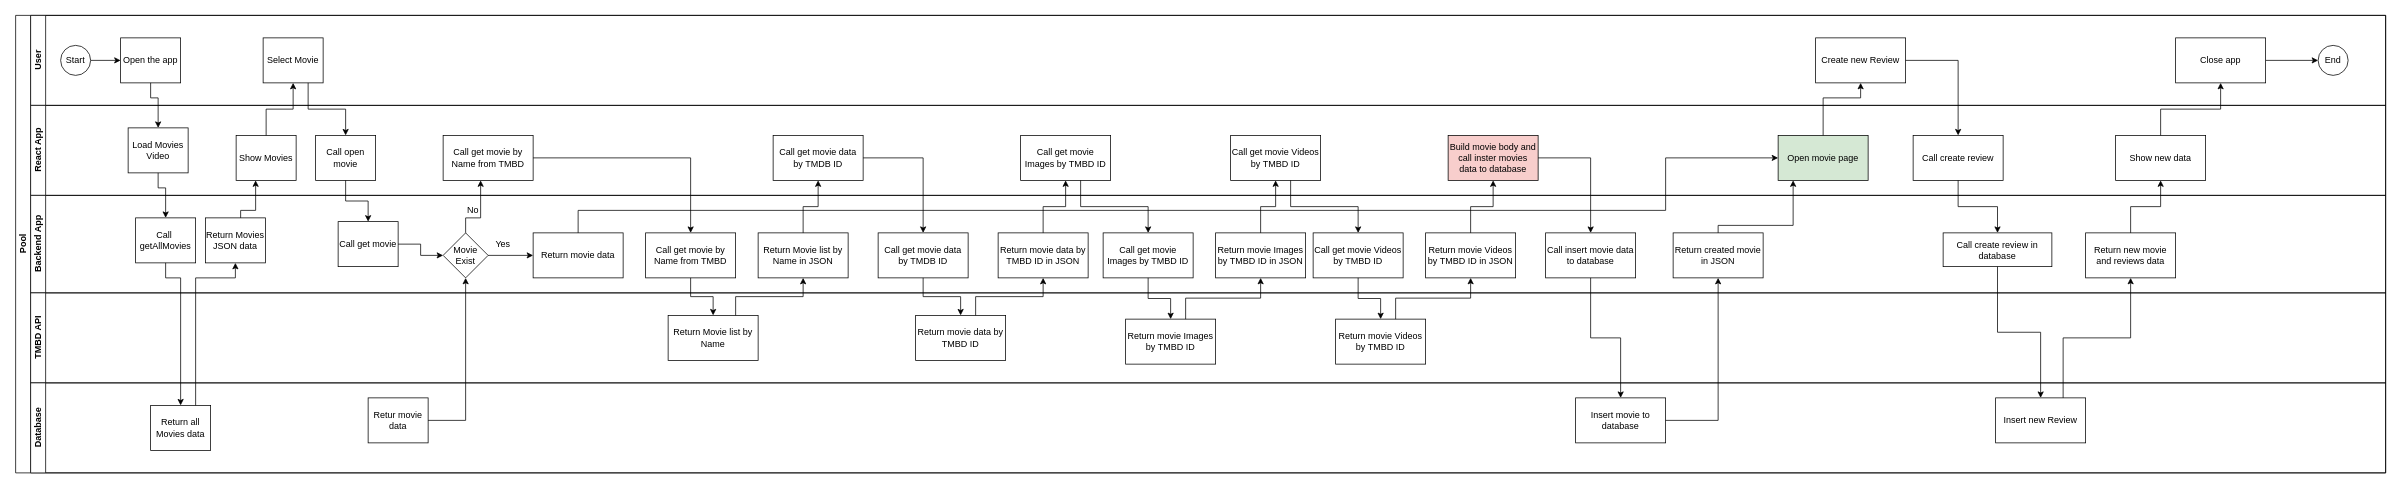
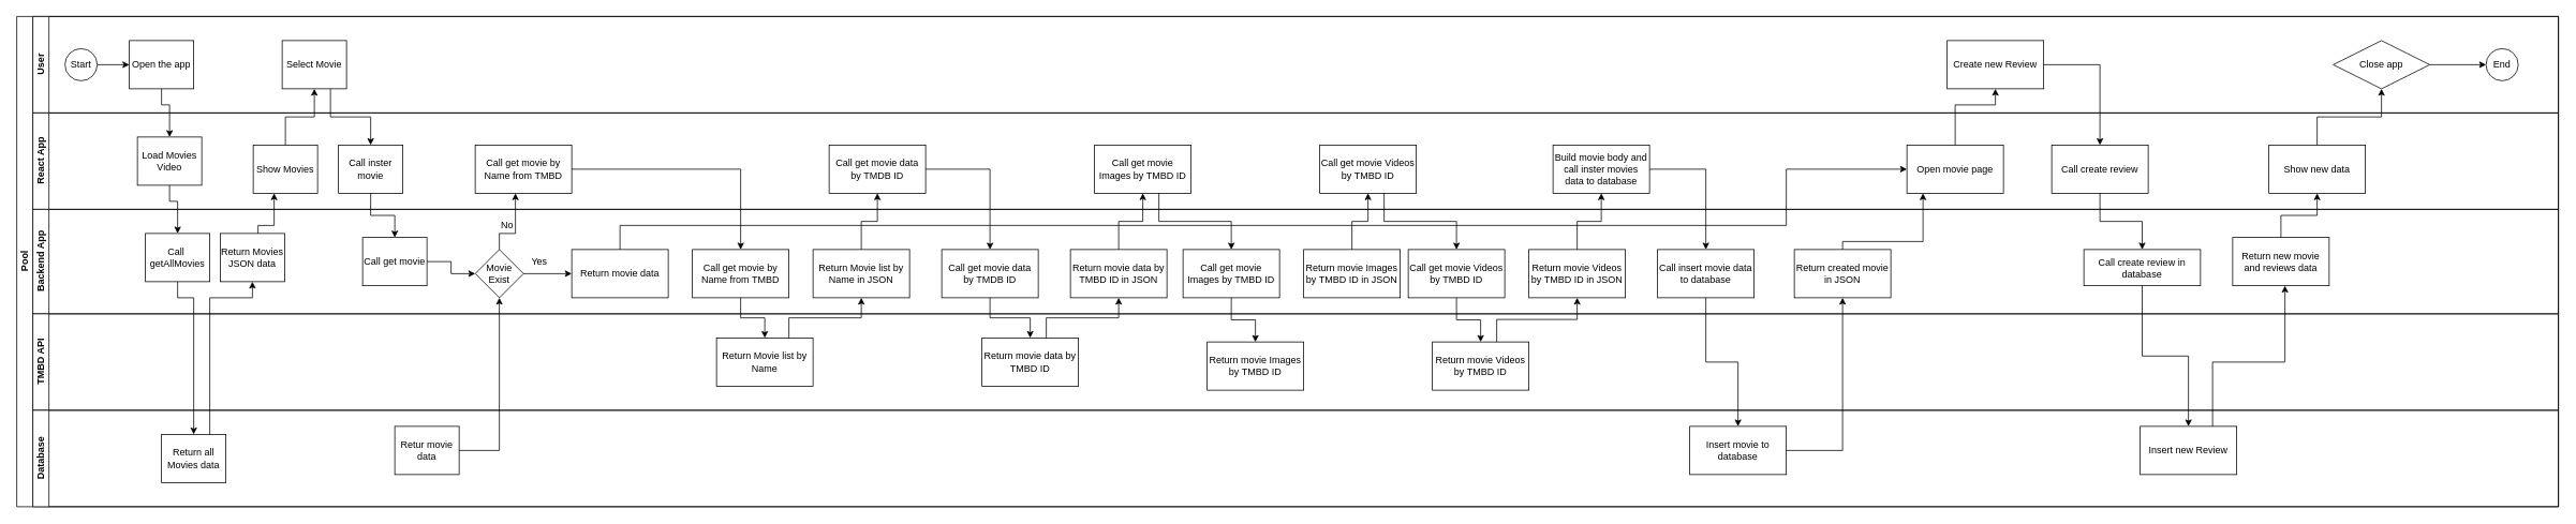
- <mxCell id="11" value="Close app" style="whiteSpace=wrap;html=1;fontColor=#000000;" vertex="1" parent="3"><mxGeometry x="2860" y="30" width="120" height="60" as="geometry" /></mxCell>
+ <mxCell id="11" value="Close app" style="rhombus;whiteSpace=wrap;html=1;fontColor=#000000;" vertex="1" parent="3"><mxGeometry x="2860" y="30" width="120" height="60" as="geometry" /></mxCell>
- <mxCell id="15" value="Call open movie" style="rounded=0;whiteSpace=wrap;html=1;fontFamily=Helvetica;fontSize=12;fontColor=#000000;align=center;" vertex="1" parent="12"><mxGeometry x="380" y="40" width="80" height="60" as="geometry" /></mxCell>
+ <mxCell id="15" value="Call inster movie" style="rounded=0;whiteSpace=wrap;html=1;fontFamily=Helvetica;fontSize=12;fontColor=#000000;align=center;" vertex="1" parent="12"><mxGeometry x="380" y="40" width="80" height="60" as="geometry" /></mxCell>
- <mxCell id="21" value="Build movie body and call inster movies data to database" style="whiteSpace=wrap;html=1;fontColor=#000000;fillColor=#f8cecc;" vertex="1" parent="12"><mxGeometry x="1890" y="40" width="120" height="60" as="geometry" /></mxCell>
+ <mxCell id="21" value="Build movie body and call inster movies data to database" style="whiteSpace=wrap;html=1;fontColor=#000000;" vertex="1" parent="12"><mxGeometry x="1890" y="40" width="120" height="60" as="geometry" /></mxCell>
- <mxCell id="16" value="Open movie page" style="whiteSpace=wrap;html=1;fontColor=#000000;fillColor=#d5e8d4;" vertex="1" parent="12"><mxGeometry x="2330" y="40" width="120" height="60" as="geometry" /></mxCell>
+ <mxCell id="16" value="Open movie page" style="whiteSpace=wrap;html=1;fontColor=#000000;" vertex="1" parent="12"><mxGeometry x="2330" y="40" width="120" height="60" as="geometry" /></mxCell>
- <mxCell id="44" value="Return new movie and reviews data" style="whiteSpace=wrap;html=1;fontColor=#000000;" vertex="1" parent="24"><mxGeometry x="2740" y="50" width="120" height="60" as="geometry" /></mxCell>
+ <mxCell id="44" value="Return new movie and reviews data" style="whiteSpace=wrap;html=1;fontColor=#000000;" vertex="1" parent="24"><mxGeometry x="2735" y="35" width="120" height="60" as="geometry" /></mxCell>
- <mxCell id="77" value="" style="edgeStyle=orthogonalEdgeStyle;rounded=0;orthogonalLoop=1;jettySize=auto;html=1;" edge="1" parent="2" source="48" target="38"><mxGeometry relative="1" as="geometry"><Array as="points"><mxPoint x="1560" y="377" /><mxPoint x="1660" y="377" /></Array></mxGeometry></mxCell>
